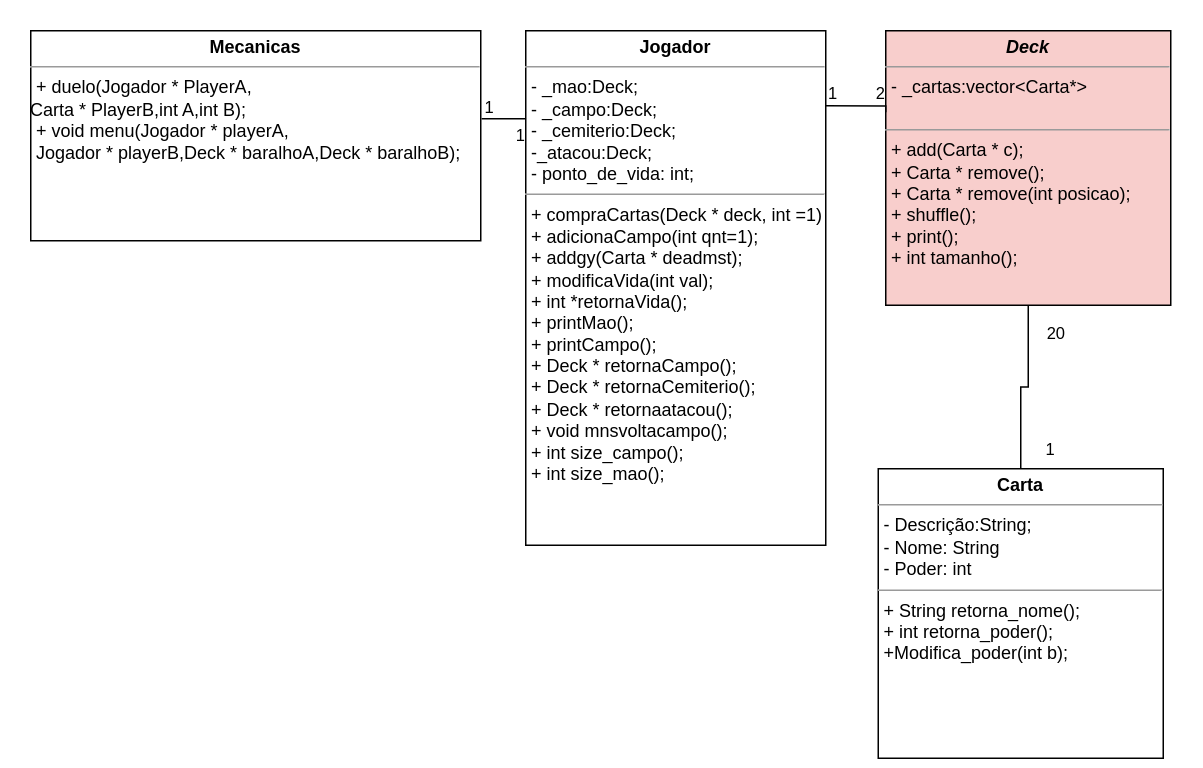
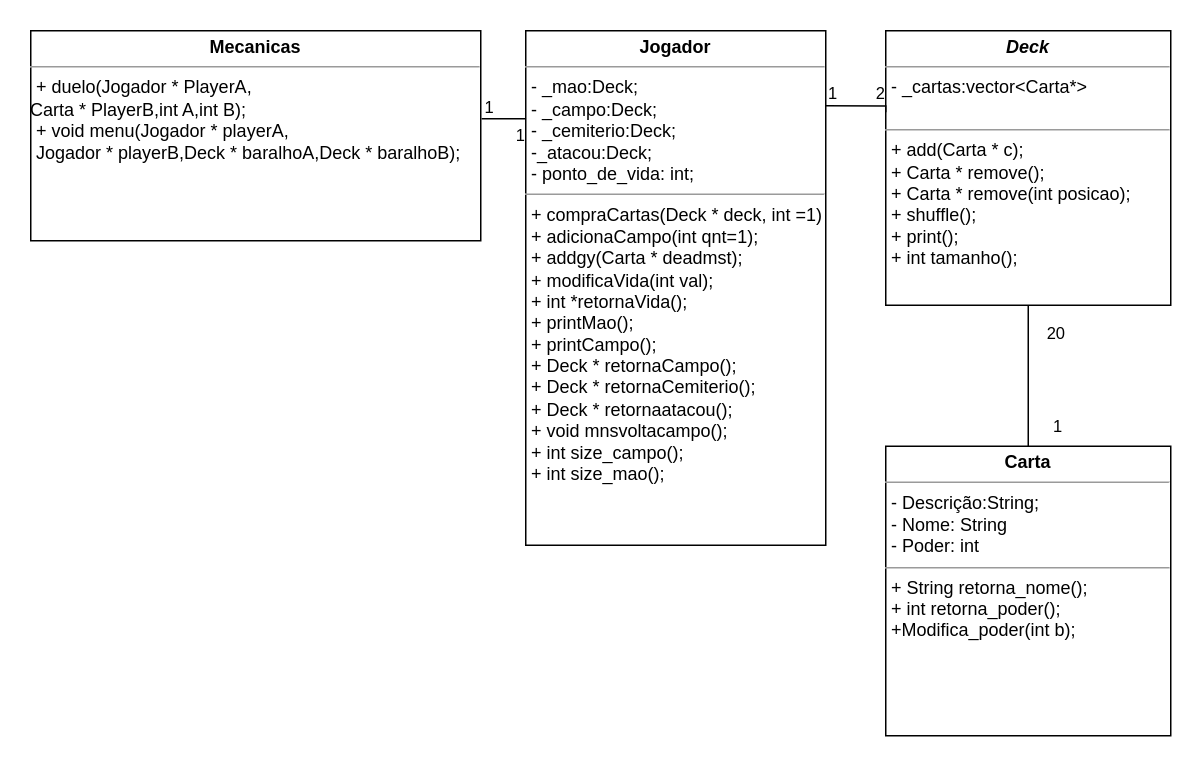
- <mxCell id="3" value="&lt;p style=&quot;margin:0px;margin-top:4px;text-align:center;&quot;&gt;&lt;i&gt;&lt;b&gt;Deck&lt;/b&gt;&lt;br&gt;&lt;/i&gt;&lt;/p&gt;&lt;hr size=&quot;1&quot;&gt;&lt;p style=&quot;margin:0px;margin-left:4px;&quot;&gt;- _cartas:vector&amp;lt;Carta*&amp;gt;&lt;br&gt;&lt;br&gt;&lt;/p&gt;&lt;hr size=&quot;1&quot;&gt;&lt;p style=&quot;margin:0px;margin-left:4px;&quot;&gt;+ add(Carta * c);&lt;/p&gt;&lt;p style=&quot;margin:0px;margin-left:4px;&quot;&gt;+ Carta * remove();&lt;/p&gt;&lt;p style=&quot;margin:0px;margin-left:4px;&quot;&gt;+ Carta * remove(int posicao);&lt;/p&gt;&lt;p style=&quot;margin:0px;margin-left:4px;&quot;&gt;+ shuffle();&lt;/p&gt;&lt;p style=&quot;margin:0px;margin-left:4px;&quot;&gt;+ print();&lt;/p&gt;&lt;p style=&quot;margin:0px;margin-left:4px;&quot;&gt;+ int tamanho();&lt;/p&gt;&lt;p style=&quot;margin:0px;margin-left:4px;&quot;&gt;&lt;br&gt;&lt;/p&gt;" style="verticalAlign=top;align=left;overflow=fill;fontSize=12;fontFamily=Helvetica;html=1;rounded=0;shadow=0;comic=0;labelBackgroundColor=none;strokeWidth=1;fillColor=#f8cecc;" parent="1" vertex="1"><mxGeometry x="590" y="20" width="190" height="183" as="geometry" /></mxCell>
+ <mxCell id="3" value="&lt;p style=&quot;margin:0px;margin-top:4px;text-align:center;&quot;&gt;&lt;i&gt;&lt;b&gt;Deck&lt;/b&gt;&lt;br&gt;&lt;/i&gt;&lt;/p&gt;&lt;hr size=&quot;1&quot;&gt;&lt;p style=&quot;margin:0px;margin-left:4px;&quot;&gt;- _cartas:vector&amp;lt;Carta*&amp;gt;&lt;br&gt;&lt;br&gt;&lt;/p&gt;&lt;hr size=&quot;1&quot;&gt;&lt;p style=&quot;margin:0px;margin-left:4px;&quot;&gt;+ add(Carta * c);&lt;/p&gt;&lt;p style=&quot;margin:0px;margin-left:4px;&quot;&gt;+ Carta * remove();&lt;/p&gt;&lt;p style=&quot;margin:0px;margin-left:4px;&quot;&gt;+ Carta * remove(int posicao);&lt;/p&gt;&lt;p style=&quot;margin:0px;margin-left:4px;&quot;&gt;+ shuffle();&lt;/p&gt;&lt;p style=&quot;margin:0px;margin-left:4px;&quot;&gt;+ print();&lt;/p&gt;&lt;p style=&quot;margin:0px;margin-left:4px;&quot;&gt;+ int tamanho();&lt;/p&gt;&lt;p style=&quot;margin:0px;margin-left:4px;&quot;&gt;&lt;br&gt;&lt;/p&gt;" style="verticalAlign=top;align=left;overflow=fill;fontSize=12;fontFamily=Helvetica;html=1;rounded=0;shadow=0;comic=0;labelBackgroundColor=none;strokeWidth=1" parent="1" vertex="1"><mxGeometry x="590" y="20" width="190" height="183" as="geometry" /></mxCell>
- <mxCell id="4" value="&lt;p style=&quot;margin:0px;margin-top:4px;text-align:center;&quot;&gt;&lt;b&gt;Carta&lt;/b&gt;&lt;/p&gt;&lt;hr size=&quot;1&quot;&gt;&lt;p style=&quot;margin:0px;margin-left:4px;&quot;&gt;- Descrição:String;&lt;br&gt;- Nome: String&lt;/p&gt;&lt;p style=&quot;margin:0px;margin-left:4px;&quot;&gt;- Poder: int&lt;br&gt;&lt;/p&gt;&lt;hr size=&quot;1&quot;&gt;&lt;p style=&quot;margin:0px;margin-left:4px;&quot;&gt;+ String retorna_nome();&lt;br&gt;+ int retorna_poder();&lt;/p&gt;&lt;p style=&quot;margin:0px;margin-left:4px;&quot;&gt;+Modifica_poder(int b);&lt;/p&gt;&lt;p style=&quot;margin:0px;margin-left:4px;&quot;&gt;&lt;br&gt;&lt;/p&gt;" style="verticalAlign=top;align=left;overflow=fill;fontSize=12;fontFamily=Helvetica;html=1;rounded=0;shadow=0;comic=0;labelBackgroundColor=none;strokeWidth=1" parent="1" vertex="1"><mxGeometry x="585" y="312" width="190" height="193" as="geometry" /></mxCell>
+ <mxCell id="4" value="&lt;p style=&quot;margin:0px;margin-top:4px;text-align:center;&quot;&gt;&lt;b&gt;Carta&lt;/b&gt;&lt;/p&gt;&lt;hr size=&quot;1&quot;&gt;&lt;p style=&quot;margin:0px;margin-left:4px;&quot;&gt;- Descrição:String;&lt;br&gt;- Nome: String&lt;/p&gt;&lt;p style=&quot;margin:0px;margin-left:4px;&quot;&gt;- Poder: int&lt;br&gt;&lt;/p&gt;&lt;hr size=&quot;1&quot;&gt;&lt;p style=&quot;margin:0px;margin-left:4px;&quot;&gt;+ String retorna_nome();&lt;br&gt;+ int retorna_poder();&lt;/p&gt;&lt;p style=&quot;margin:0px;margin-left:4px;&quot;&gt;+Modifica_poder(int b);&lt;/p&gt;&lt;p style=&quot;margin:0px;margin-left:4px;&quot;&gt;&lt;br&gt;&lt;/p&gt;" style="verticalAlign=top;align=left;overflow=fill;fontSize=12;fontFamily=Helvetica;html=1;rounded=0;shadow=0;comic=0;labelBackgroundColor=none;strokeWidth=1" parent="1" vertex="1"><mxGeometry x="590" y="297" width="190" height="193" as="geometry" /></mxCell>
